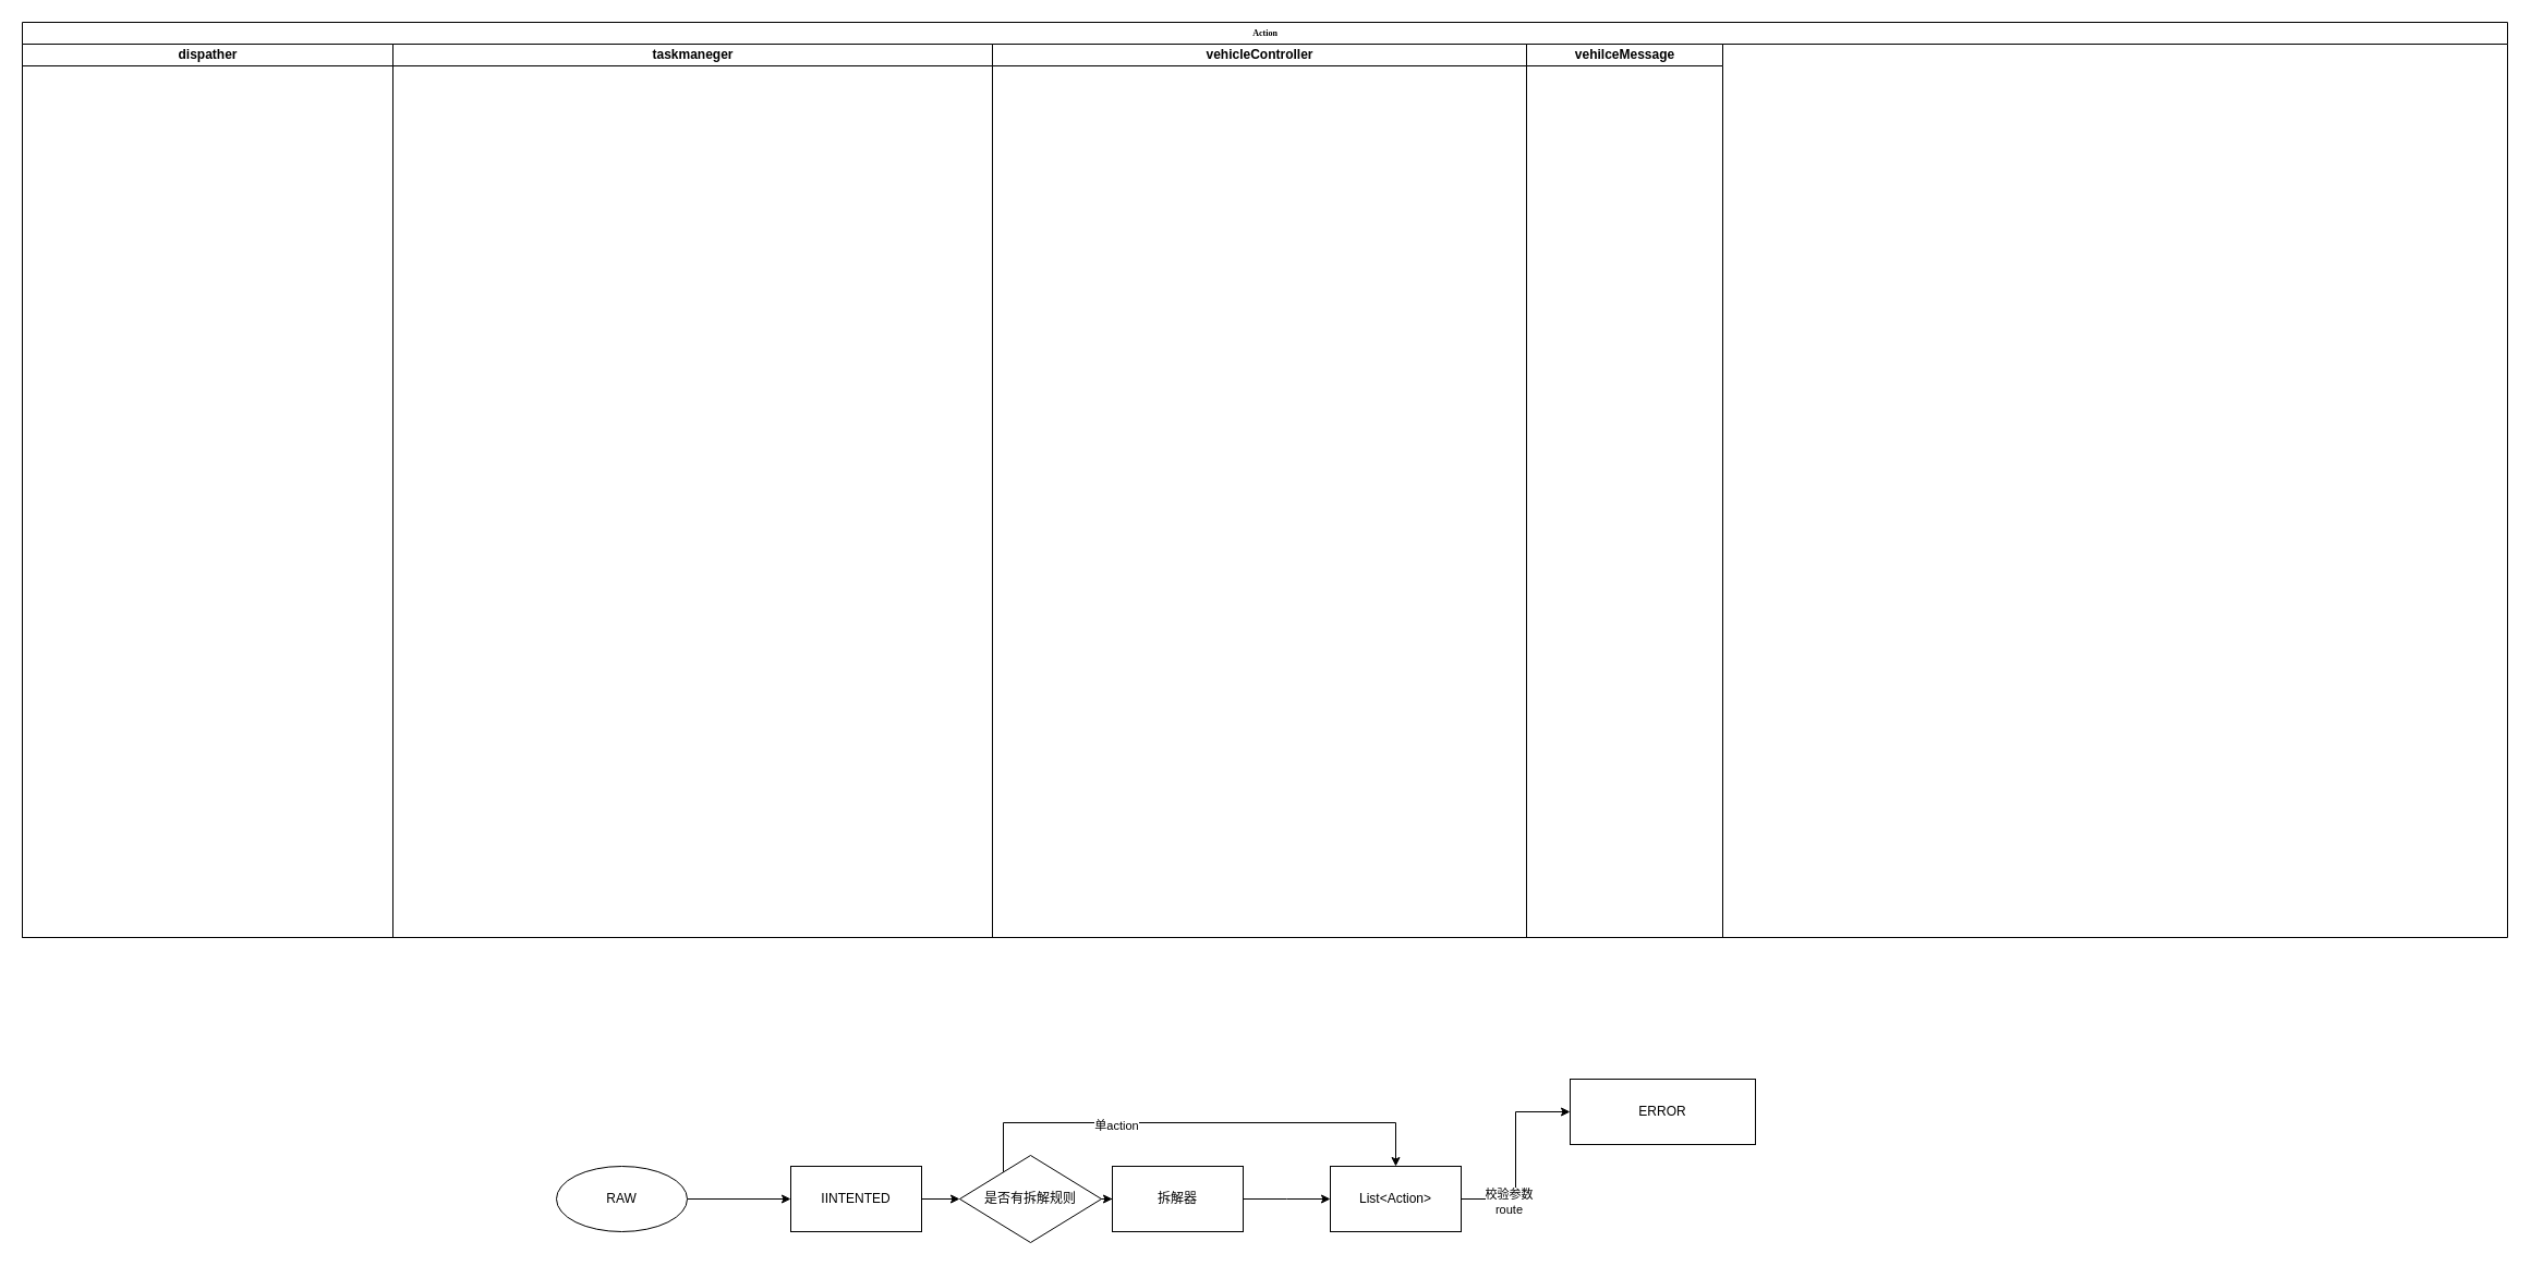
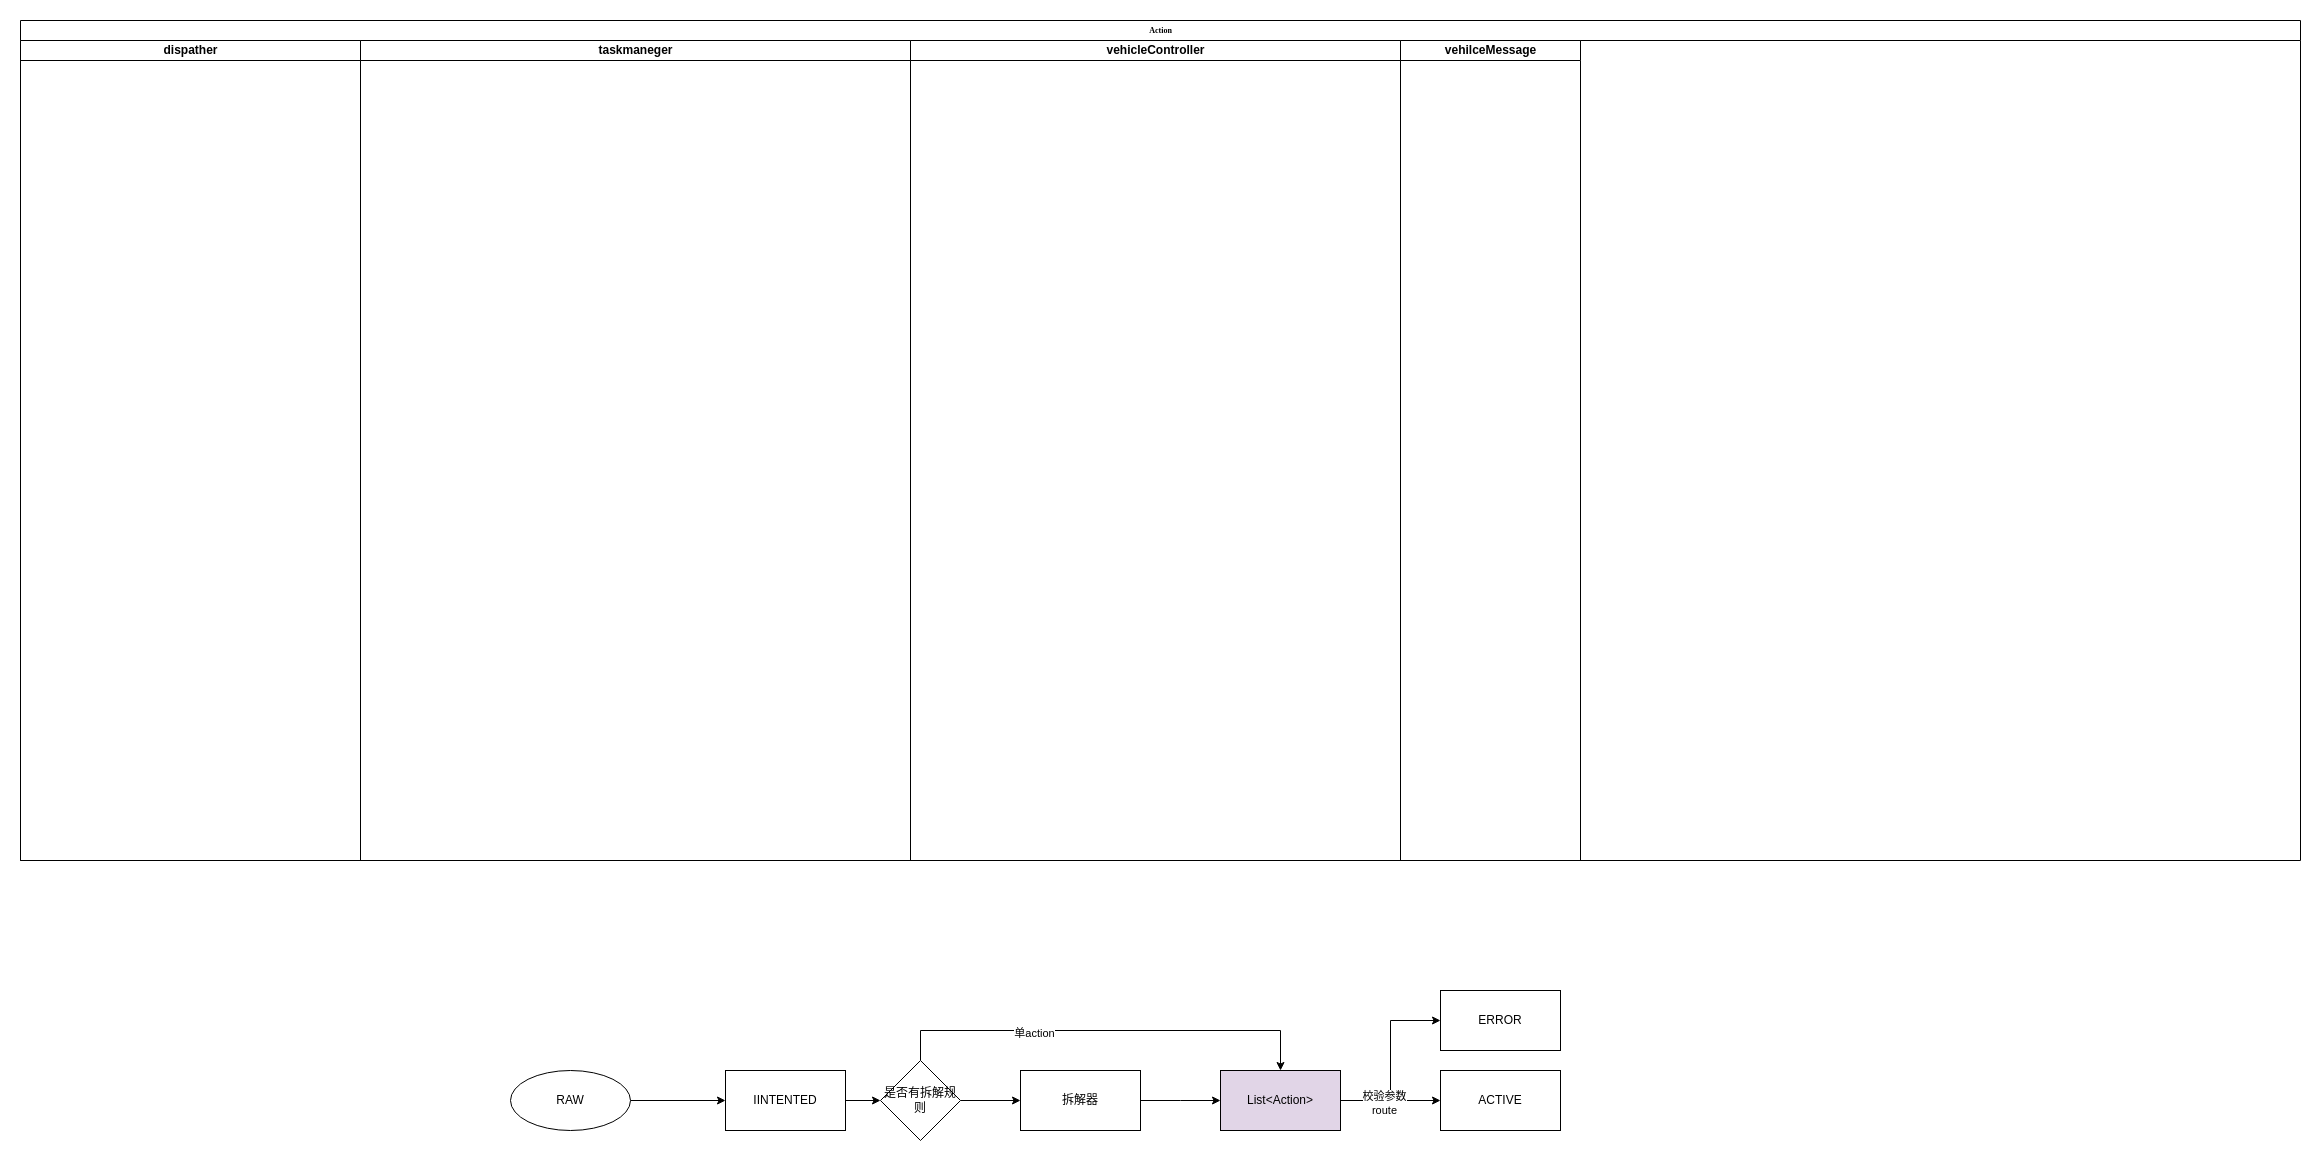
- <mxCell id="12" value="ERROR" style="whiteSpace=wrap;html=1;" vertex="1" parent="1"><mxGeometry x="1440" y="990" width="170" height="60" as="geometry" /></mxCell>
+ <mxCell id="12" value="ERROR" style="whiteSpace=wrap;html=1;" vertex="1" parent="1"><mxGeometry x="1440" y="990" width="120" height="60" as="geometry" /></mxCell>
- <mxCell id="16" value="是否有拆解规则" style="rhombus;whiteSpace=wrap;html=1;" vertex="1" parent="1"><mxGeometry x="880" y="1060" width="130" height="80" as="geometry" /></mxCell>
+ <mxCell id="16" value="是否有拆解规则" style="rhombus;whiteSpace=wrap;html=1;" vertex="1" parent="1"><mxGeometry x="880" y="1060" width="80" height="80" as="geometry" /></mxCell>
- <mxCell id="23" value="List&amp;lt;Action&amp;gt;" style="whiteSpace=wrap;html=1;" vertex="1" parent="1"><mxGeometry x="1220" y="1070" width="120" height="60" as="geometry" /></mxCell>
+ <mxCell id="23" value="List&amp;lt;Action&amp;gt;" style="whiteSpace=wrap;html=1;fillColor=#e1d5e7;" vertex="1" parent="1"><mxGeometry x="1220" y="1070" width="120" height="60" as="geometry" /></mxCell>
+ <mxCell id="20" value="" style="edgeStyle=orthogonalEdgeStyle;rounded=0;orthogonalLoop=1;jettySize=auto;html=1;" edge="1" parent="1" source="23" target="11"><mxGeometry relative="1" as="geometry" /></mxCell>
+ <mxCell id="11" value="ACTIVE" style="whiteSpace=wrap;html=1;" vertex="1" parent="1"><mxGeometry x="1440" y="1070" width="120" height="60" as="geometry" /></mxCell>
